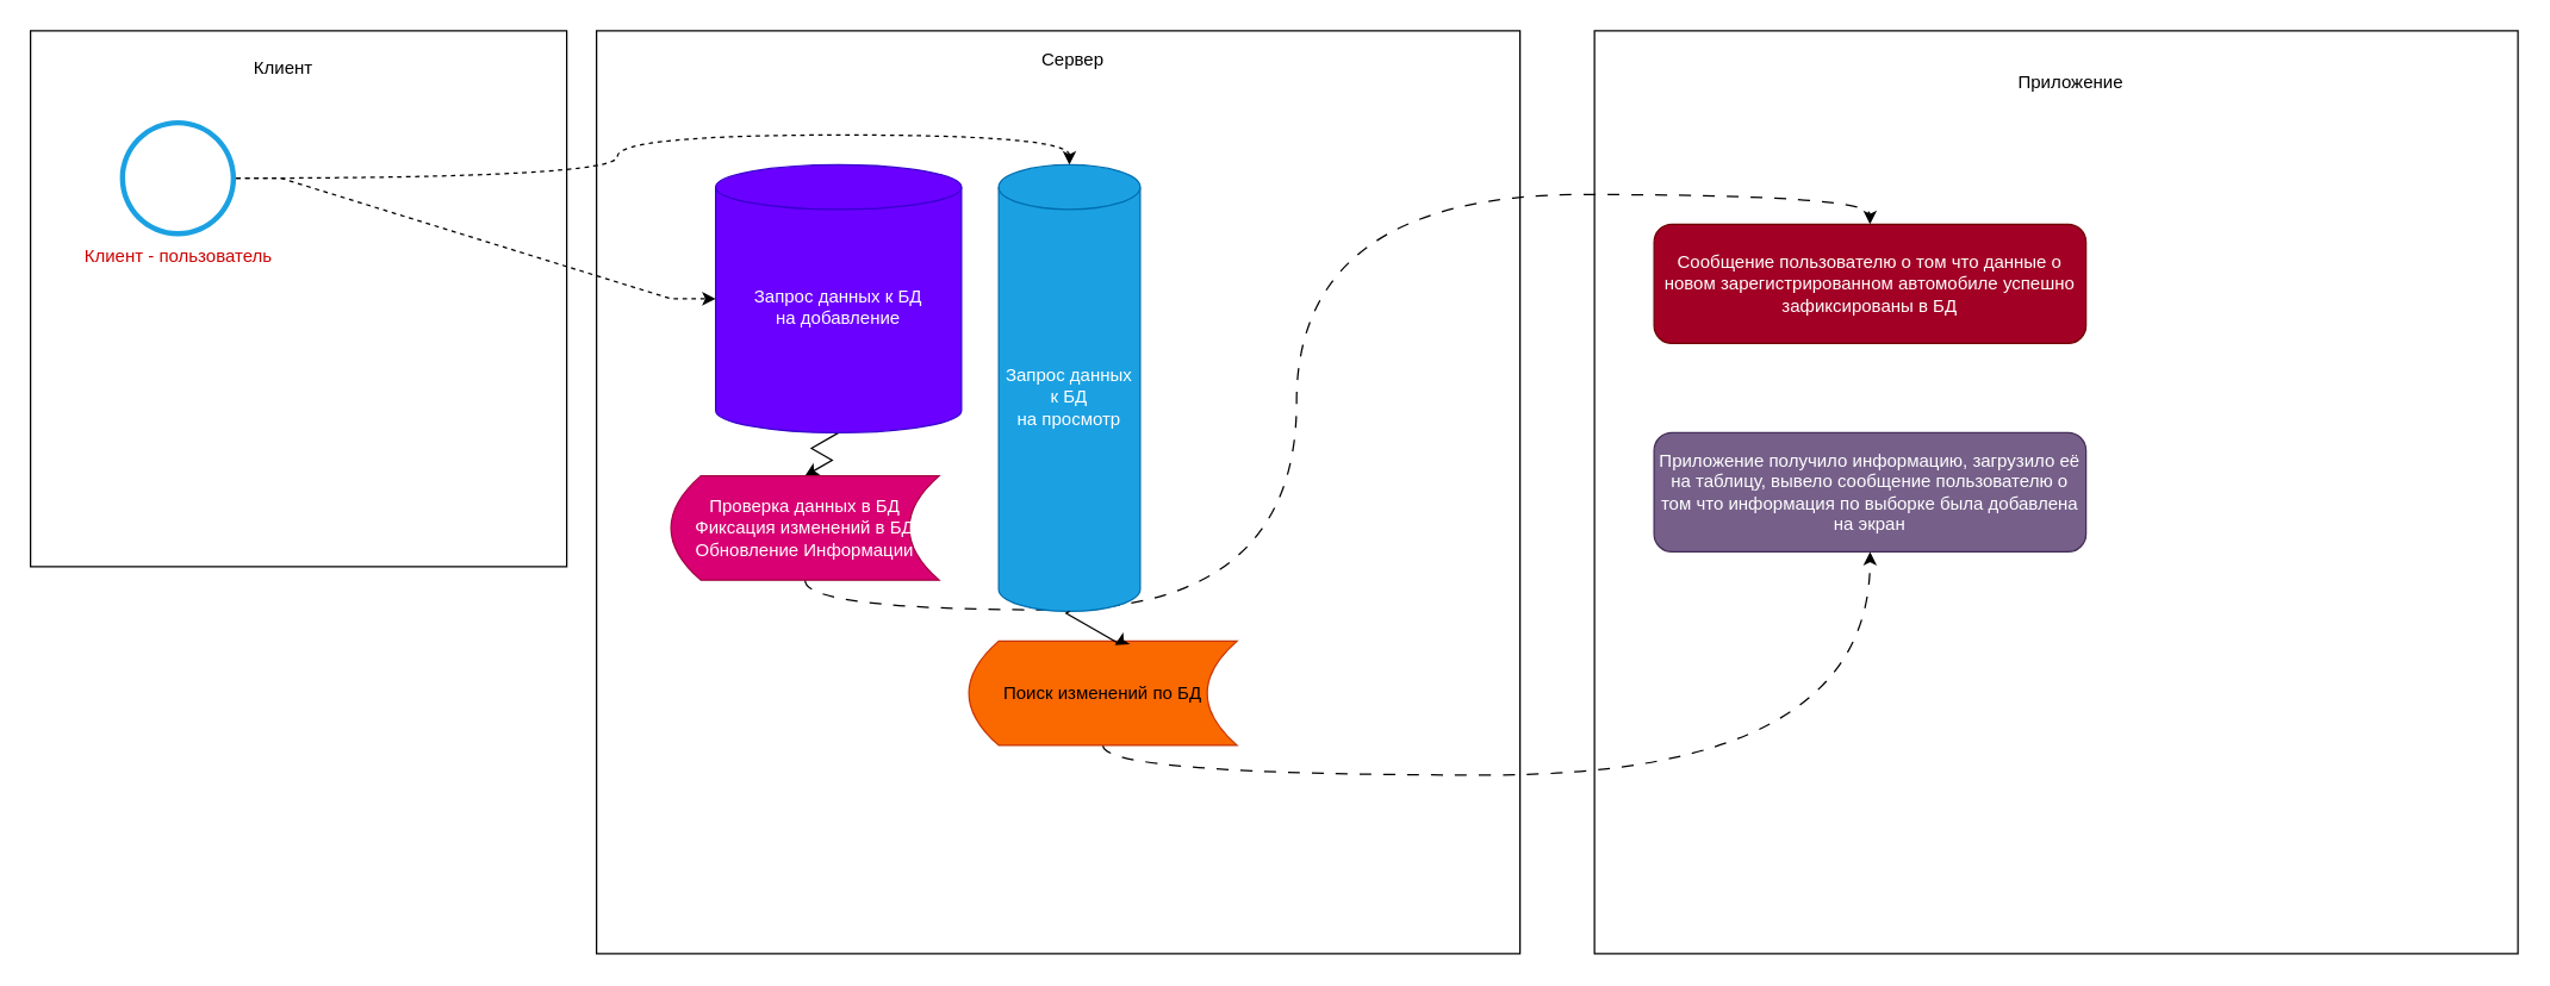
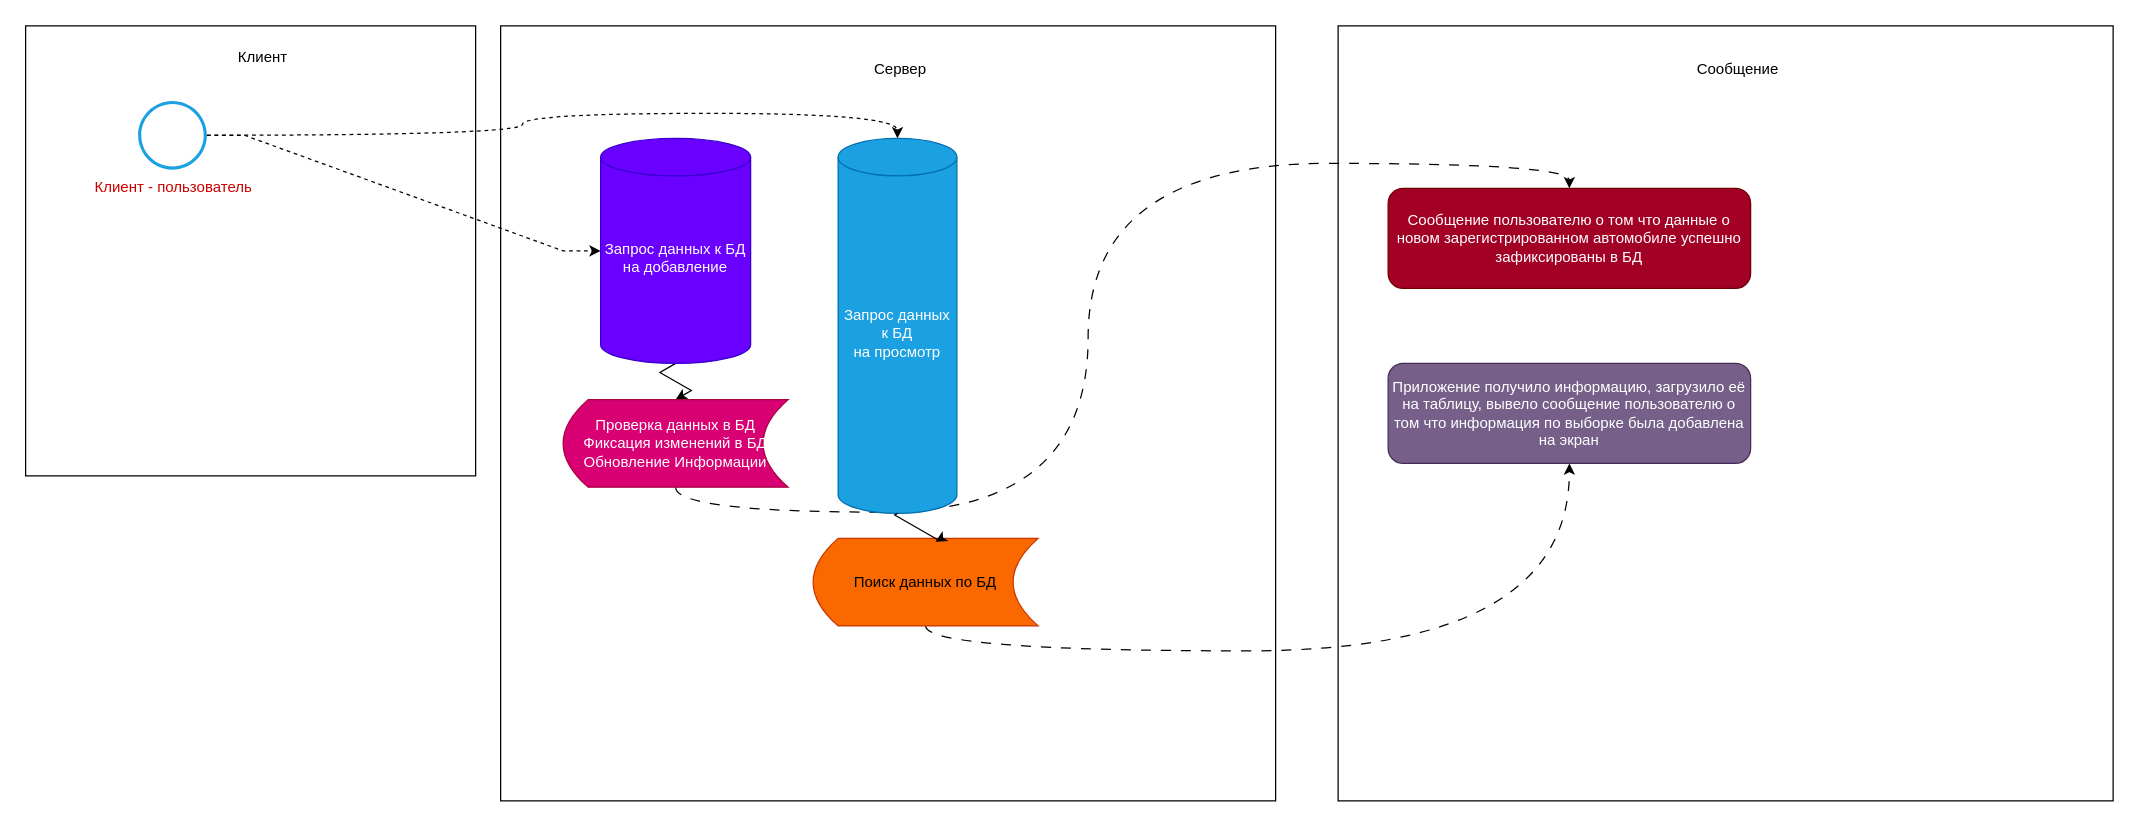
- <mxCell id="13" value="Сервер" style="text;html=1;align=center;verticalAlign=middle;whiteSpace=wrap;rounded=0;" vertex="1" parent="1"><mxGeometry x="640" y="25" width="160" height="30" as="geometry" /></mxCell>
+ <mxCell id="13" value="Сервер" style="text;html=1;align=center;verticalAlign=middle;whiteSpace=wrap;rounded=0;" vertex="1" parent="1"><mxGeometry x="640" y="40" width="160" height="30" as="geometry" /></mxCell>
- <mxCell id="12" value="Клиент" style="text;html=1;align=center;verticalAlign=middle;whiteSpace=wrap;rounded=0;" vertex="1" parent="1"><mxGeometry x="120" y="30" width="140" height="30" as="geometry" /></mxCell>
+ <mxCell id="12" value="Клиент" style="text;html=1;align=center;verticalAlign=middle;whiteSpace=wrap;rounded=0;" vertex="1" parent="1"><mxGeometry x="140" y="30" width="140" height="30" as="geometry" /></mxCell>
- <mxCell id="14" value="Приложение" style="text;html=1;align=center;verticalAlign=middle;whiteSpace=wrap;rounded=0;" vertex="1" parent="1"><mxGeometry x="1310" y="40" width="160" height="30" as="geometry" /></mxCell>
+ <mxCell id="14" value="Сообщение" style="text;html=1;align=center;verticalAlign=middle;whiteSpace=wrap;rounded=0;" vertex="1" parent="1"><mxGeometry x="1310" y="40" width="160" height="30" as="geometry" /></mxCell>
- <mxCell id="5" value="&lt;font color=&quot;#cc0000&quot;&gt;Клиент - пользователь&lt;/font&gt;" style="outlineConnect=0;fontColor=#ffffff;fillColor=#1ba1e2;strokeColor=#006EAF;dashed=0;verticalLabelPosition=bottom;verticalAlign=top;align=center;html=1;fontSize=12;fontStyle=0;aspect=fixed;pointerEvents=1;shape=mxgraph.aws4.object;labelBackgroundColor=#ffffff;" parent="1" vertex="1"><mxGeometry x="80" y="80" width="78" height="78" as="geometry" /></mxCell>
+ <mxCell id="5" value="&lt;font color=&quot;#cc0000&quot;&gt;Клиент - пользователь&lt;/font&gt;" style="outlineConnect=0;fontColor=#ffffff;fillColor=#1ba1e2;strokeColor=#006EAF;dashed=0;verticalLabelPosition=bottom;verticalAlign=top;align=center;html=1;fontSize=12;fontStyle=0;aspect=fixed;pointerEvents=1;shape=mxgraph.aws4.object;labelBackgroundColor=#ffffff;" parent="1" vertex="1"><mxGeometry x="80" y="80" width="115" height="55" as="geometry" /></mxCell>
- <mxCell id="7" value="Запрос данных к БД&lt;div&gt;на добавление&lt;/div&gt;&lt;div&gt;&lt;br&gt;&lt;/div&gt;" style="shape=cylinder3;whiteSpace=wrap;html=1;boundedLbl=1;backgroundOutline=1;size=15;fillColor=#6a00ff;fontColor=#ffffff;strokeColor=#3700CC;" vertex="1" parent="1"><mxGeometry x="480" y="110" width="165" height="180" as="geometry" /></mxCell>
+ <mxCell id="7" value="Запрос данных к БД&lt;div&gt;на добавление&lt;/div&gt;&lt;div&gt;&lt;br&gt;&lt;/div&gt;" style="shape=cylinder3;whiteSpace=wrap;html=1;boundedLbl=1;backgroundOutline=1;size=15;fillColor=#6a00ff;fontColor=#ffffff;strokeColor=#3700CC;" vertex="1" parent="1"><mxGeometry x="480" y="110" width="120" height="180" as="geometry" /></mxCell>
- <mxCell id="18" value="Поиск изменений по БД" style="shape=dataStorage;whiteSpace=wrap;html=1;fixedSize=1;fillColor=#fa6800;fontColor=#000000;strokeColor=#C73500;" vertex="1" parent="1"><mxGeometry x="650" y="430" width="180" height="70" as="geometry" /></mxCell>
+ <mxCell id="18" value="Поиск данных по БД" style="shape=dataStorage;whiteSpace=wrap;html=1;fixedSize=1;fillColor=#fa6800;fontColor=#000000;strokeColor=#C73500;" vertex="1" parent="1"><mxGeometry x="650" y="430" width="180" height="70" as="geometry" /></mxCell>
